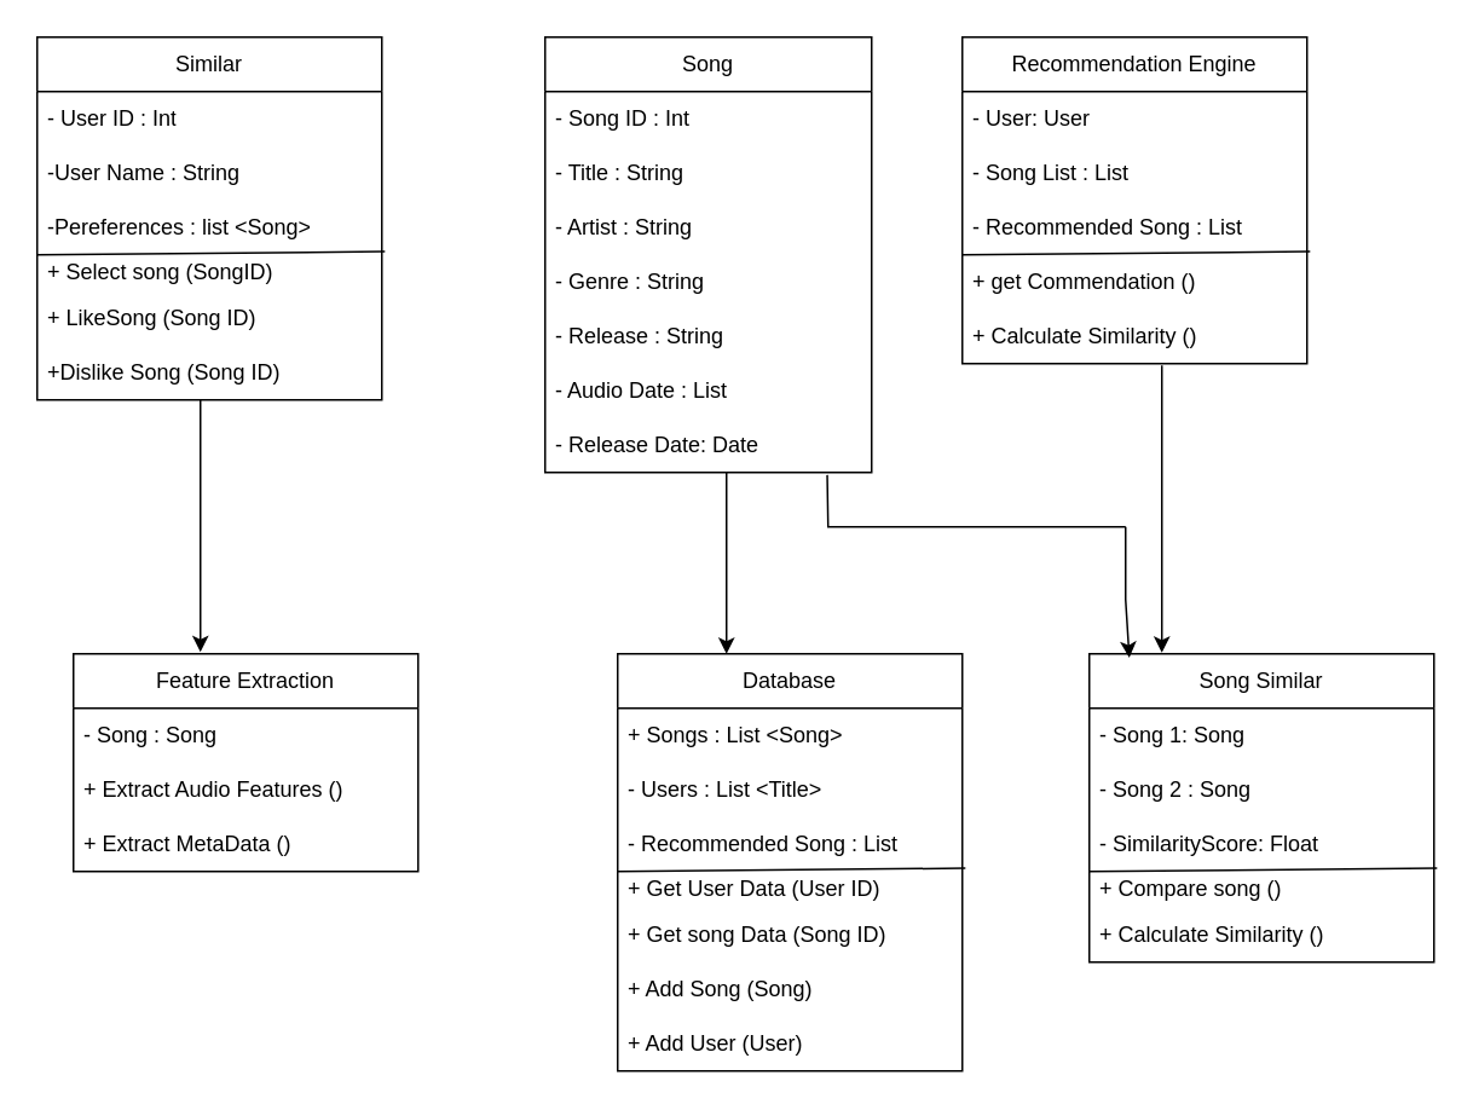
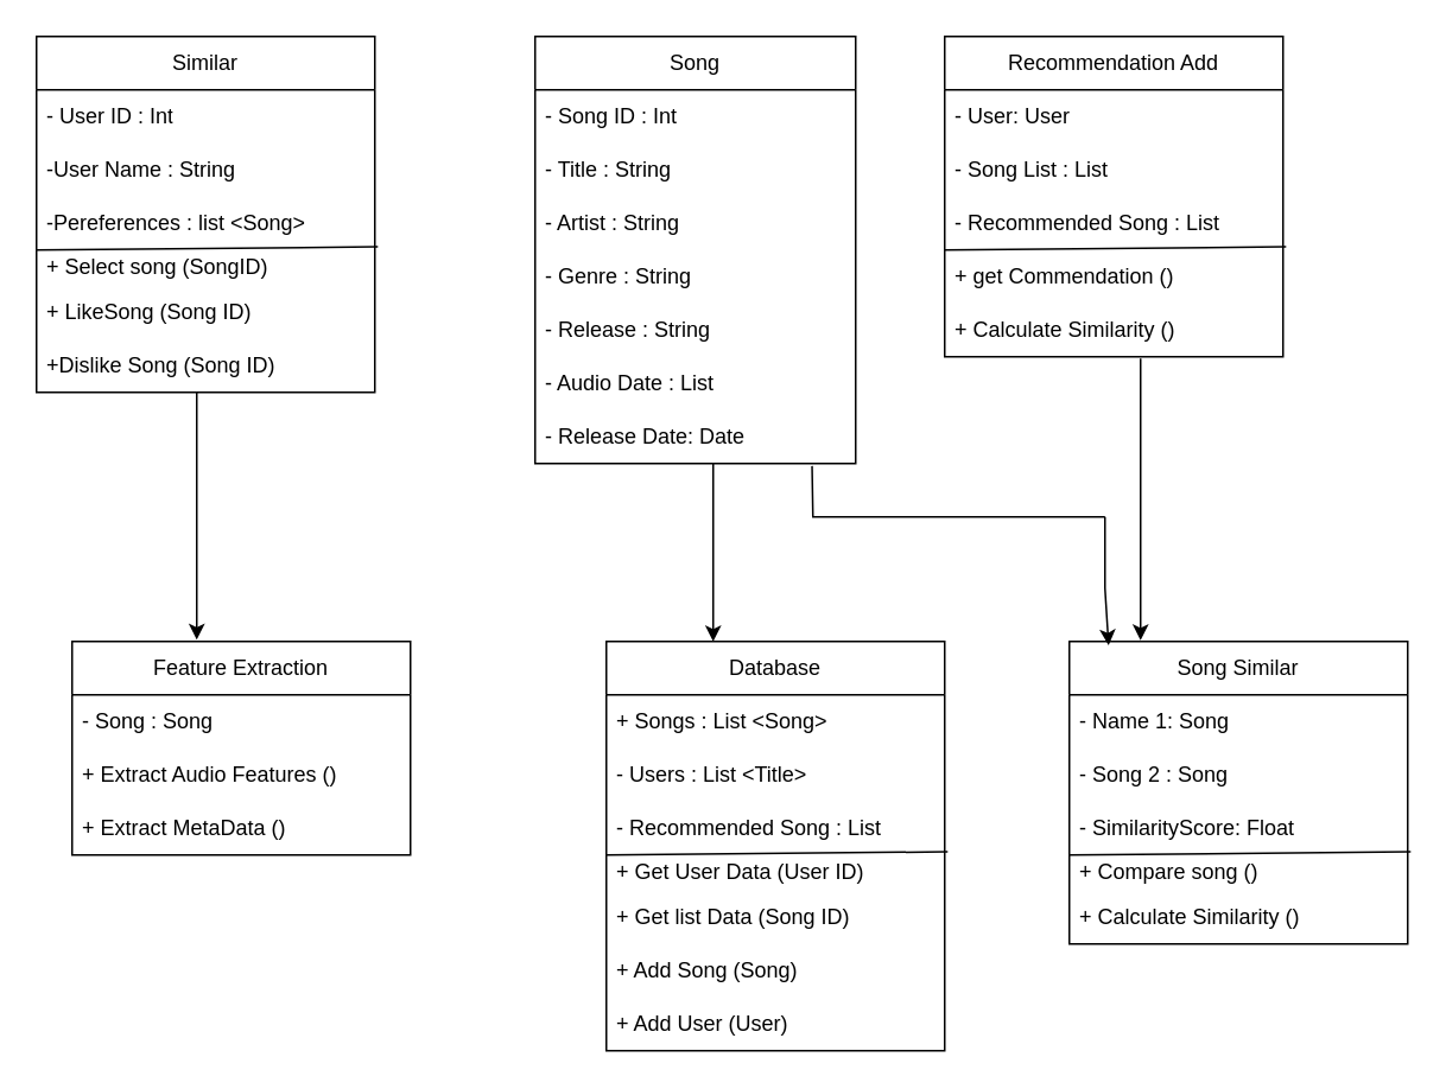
- <mxCell id="19" value="Recommendation Engine" style="swimlane;fontStyle=0;childLayout=stackLayout;horizontal=1;startSize=30;horizontalStack=0;resizeParent=1;resizeParentMax=0;resizeLast=0;collapsible=1;marginBottom=0;whiteSpace=wrap;html=1;" vertex="1" parent="1"><mxGeometry x="530" y="20" width="190" height="180" as="geometry" /></mxCell>
+ <mxCell id="19" value="Recommendation Add" style="swimlane;fontStyle=0;childLayout=stackLayout;horizontal=1;startSize=30;horizontalStack=0;resizeParent=1;resizeParentMax=0;resizeLast=0;collapsible=1;marginBottom=0;whiteSpace=wrap;html=1;" vertex="1" parent="1"><mxGeometry x="530" y="20" width="190" height="180" as="geometry" /></mxCell>
- <mxCell id="32" value="- Song 1: Song" style="text;strokeColor=none;fillColor=none;align=left;verticalAlign=middle;spacingLeft=4;spacingRight=4;overflow=hidden;points=[[0,0.5],[1,0.5]];portConstraint=eastwest;rotatable=0;whiteSpace=wrap;html=1;" vertex="1" parent="31"><mxGeometry y="30" width="190" height="30" as="geometry" /></mxCell>
+ <mxCell id="32" value="- Name 1: Song" style="text;strokeColor=none;fillColor=none;align=left;verticalAlign=middle;spacingLeft=4;spacingRight=4;overflow=hidden;points=[[0,0.5],[1,0.5]];portConstraint=eastwest;rotatable=0;whiteSpace=wrap;html=1;" vertex="1" parent="31"><mxGeometry y="30" width="190" height="30" as="geometry" /></mxCell>
- <mxCell id="45" value="+ Get song Data (Song ID)" style="text;strokeColor=none;fillColor=none;align=left;verticalAlign=middle;spacingLeft=4;spacingRight=4;overflow=hidden;points=[[0,0.5],[1,0.5]];portConstraint=eastwest;rotatable=0;whiteSpace=wrap;html=1;" vertex="1" parent="39"><mxGeometry y="140" width="190" height="30" as="geometry" /></mxCell>
+ <mxCell id="45" value="+ Get list Data (Song ID)" style="text;strokeColor=none;fillColor=none;align=left;verticalAlign=middle;spacingLeft=4;spacingRight=4;overflow=hidden;points=[[0,0.5],[1,0.5]];portConstraint=eastwest;rotatable=0;whiteSpace=wrap;html=1;" vertex="1" parent="39"><mxGeometry y="140" width="190" height="30" as="geometry" /></mxCell>
